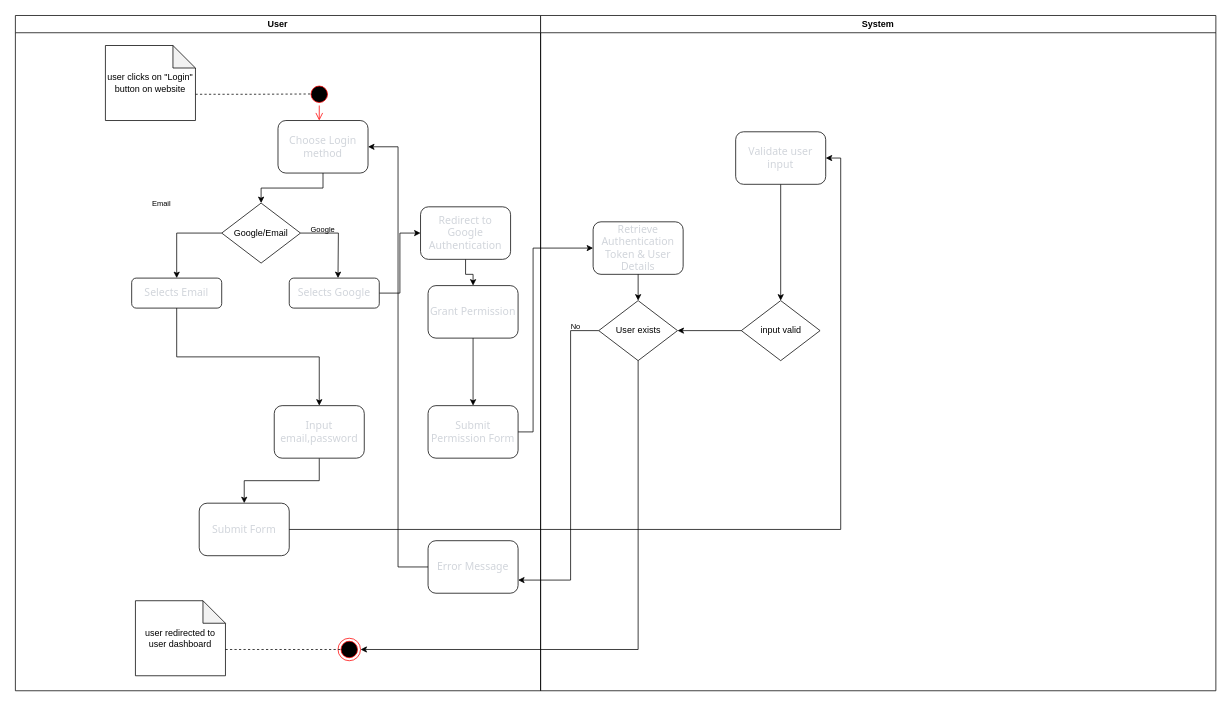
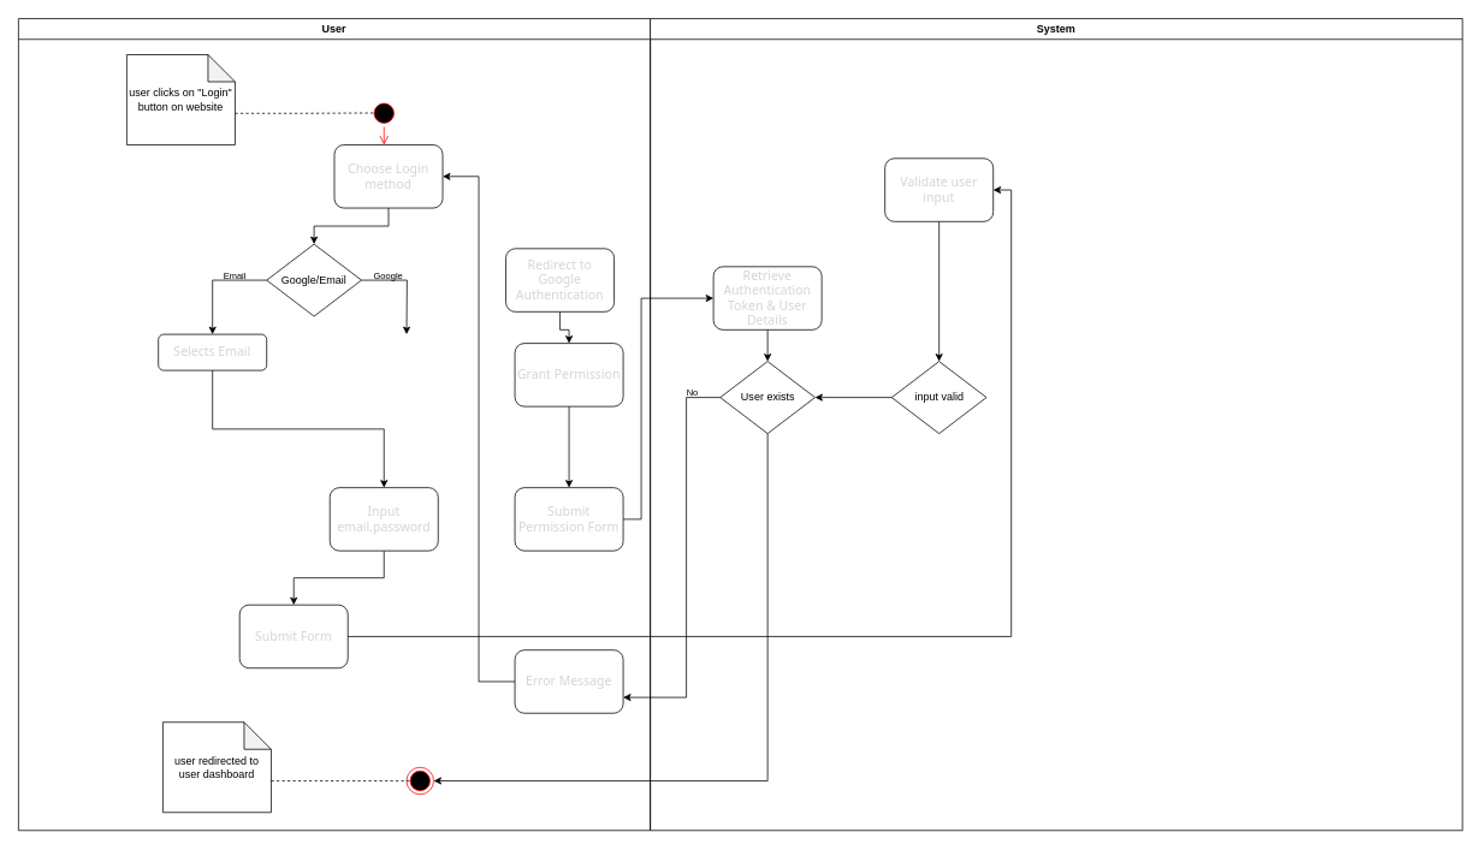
- <mxCell id="28" value="Email" style="text;html=1;strokeColor=none;fillColor=none;align=center;verticalAlign=middle;whiteSpace=wrap;rounded=0;fontSize=10;" vertex="1" parent="19"><mxGeometry x="165" y="235" width="60" height="30" as="geometry" /></mxCell>
+ <mxCell id="28" value="Email" style="text;html=1;strokeColor=none;fillColor=none;align=center;verticalAlign=middle;whiteSpace=wrap;rounded=0;fontSize=10;" vertex="1" parent="19"><mxGeometry x="210" y="270" width="60" height="30" as="geometry" /></mxCell>
- <mxCell id="7" style="edgeStyle=orthogonalEdgeStyle;rounded=0;orthogonalLoop=1;jettySize=auto;html=1;exitX=1;exitY=0.5;exitDx=0;exitDy=0;entryX=0;entryY=0.5;entryDx=0;entryDy=0;" parent="1" source="31" target="10" edge="1"><mxGeometry relative="1" as="geometry"><mxPoint x="569" y="330" as="targetPoint" /><mxPoint x="505" y="410" as="sourcePoint" /></mxGeometry></mxCell>
- <mxCell id="31" value="&lt;font style=&quot;font-size: 14px;&quot;&gt;&lt;span style=&quot;color: rgb(209, 213, 219); font-family: Söhne, ui-sans-serif, system-ui, -apple-system, &amp;quot;Segoe UI&amp;quot;, Roboto, Ubuntu, Cantarell, &amp;quot;Noto Sans&amp;quot;, sans-serif, &amp;quot;Helvetica Neue&amp;quot;, Arial, &amp;quot;Apple Color Emoji&amp;quot;, &amp;quot;Segoe UI Emoji&amp;quot;, &amp;quot;Segoe UI Symbol&amp;quot;, &amp;quot;Noto Color Emoji&amp;quot;; font-style: normal; font-variant-ligatures: normal; font-variant-caps: normal; font-weight: 400; letter-spacing: normal; orphans: 2; text-align: left; text-indent: 0px; text-transform: none; widows: 2; word-spacing: 0px; -webkit-text-stroke-width: 0px; text-decoration-thickness: initial; text-decoration-style: initial; text-decoration-color: initial; float: none; display: inline !important;&quot;&gt;Selects Google&lt;/span&gt;&lt;br&gt;&lt;/font&gt;" style="rounded=1;whiteSpace=wrap;html=1;" vertex="1" parent="19"><mxGeometry x="365" y="350" width="120" height="40" as="geometry" /></mxCell>
